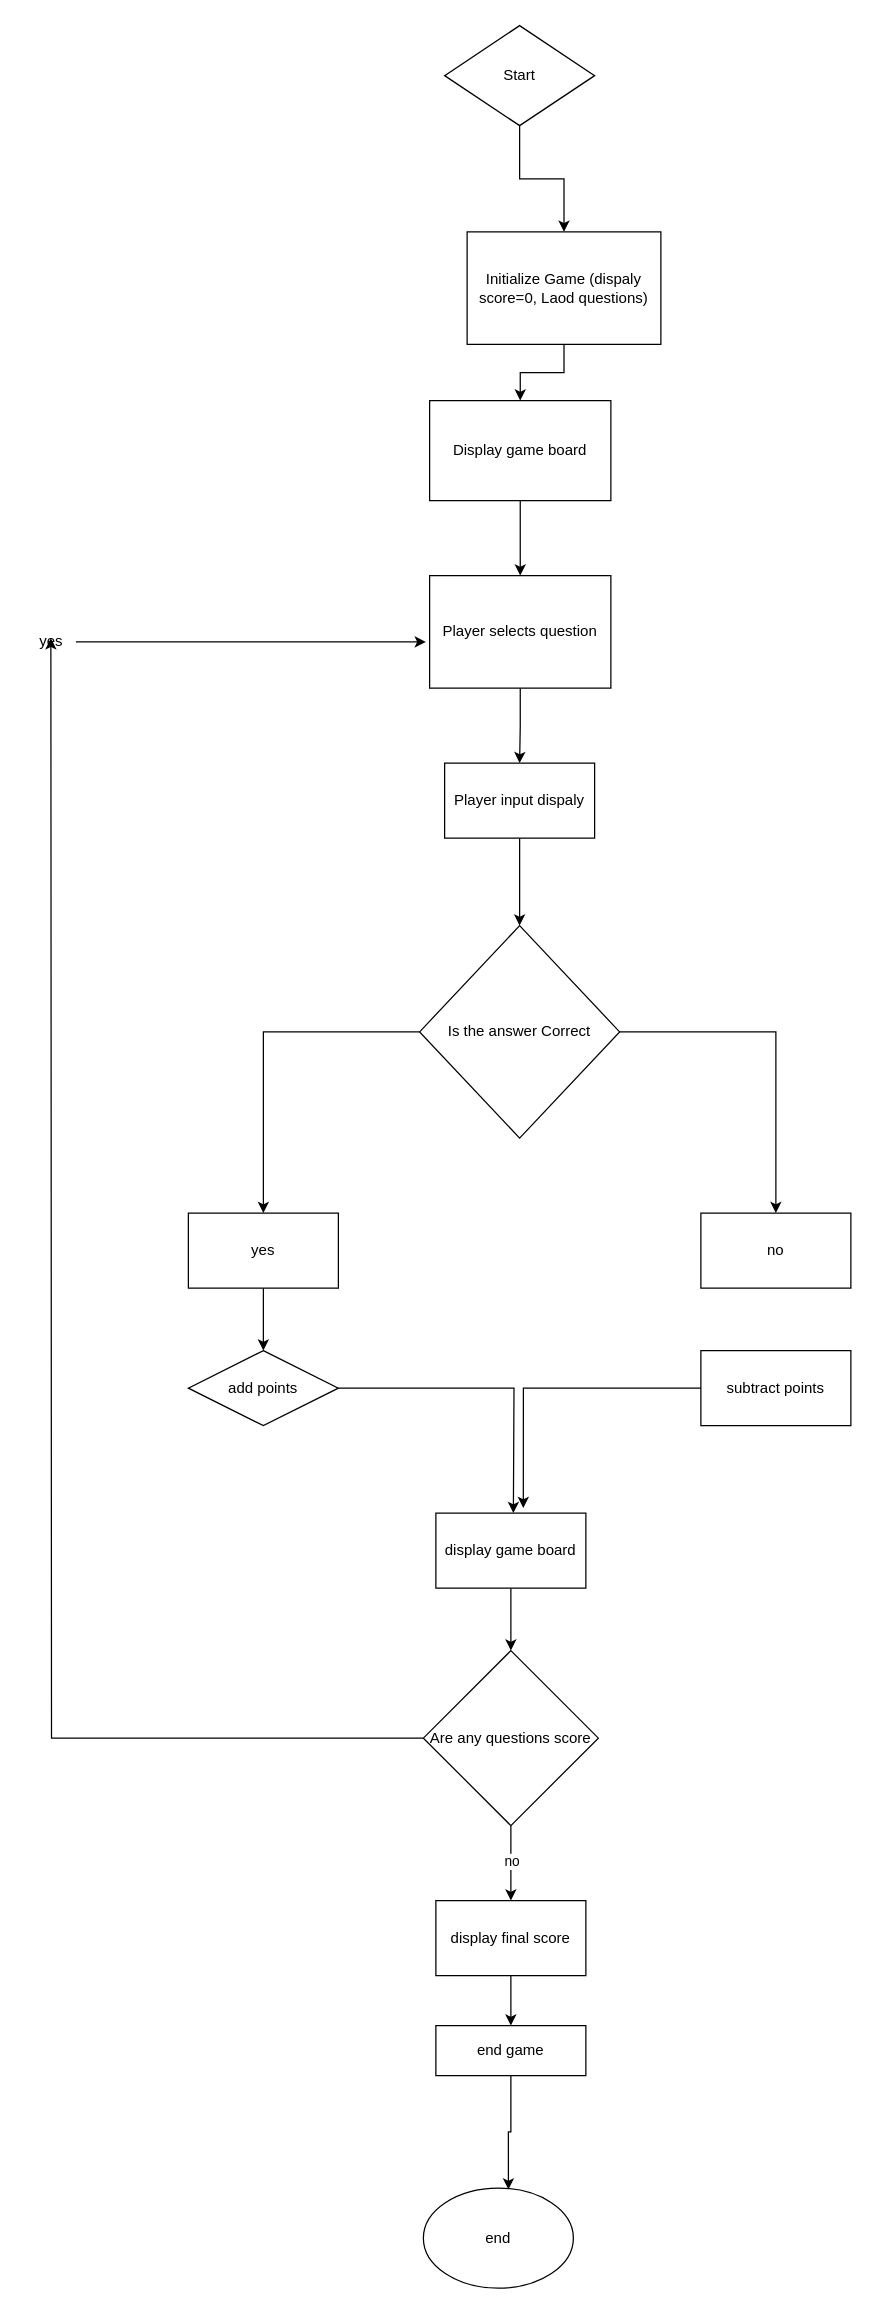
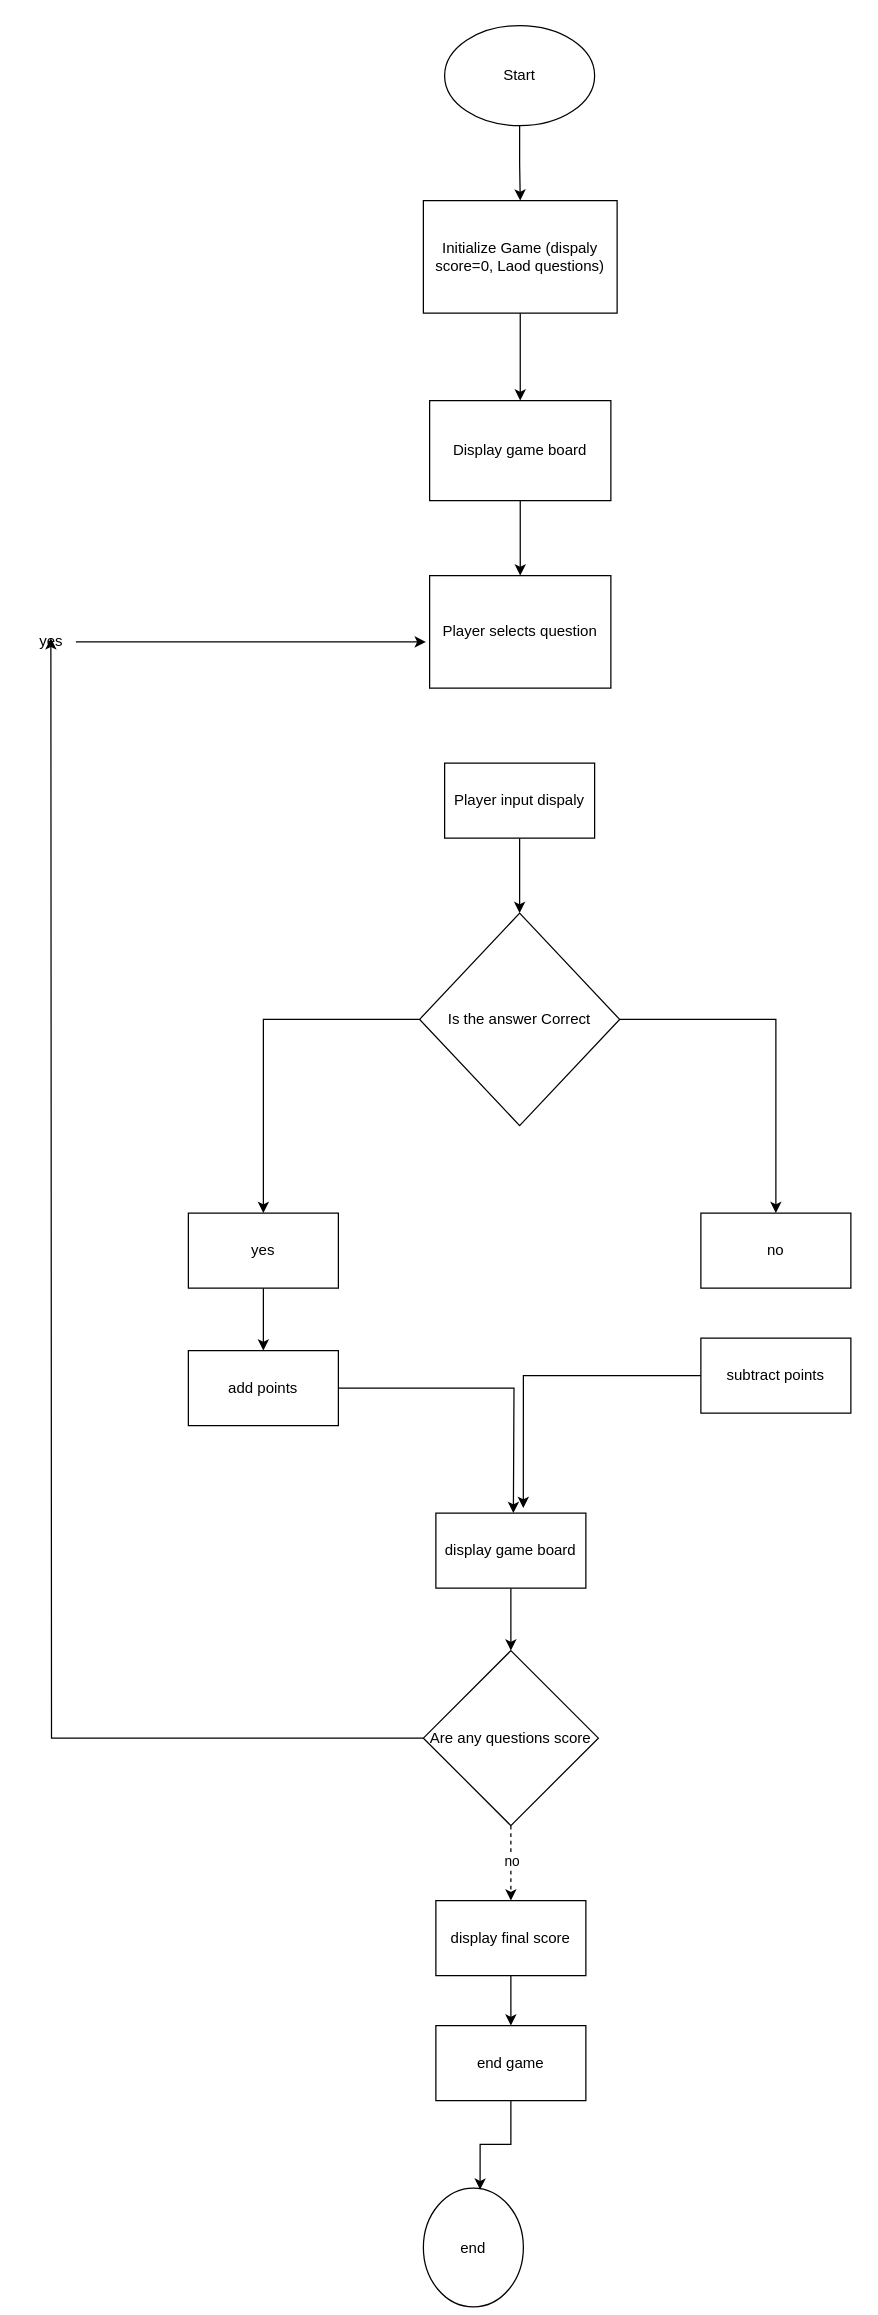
- <mxCell id="3" value="Start" style="rhombus;whiteSpace=wrap;html=1;" vertex="1" parent="1"><mxGeometry x="355" y="20" width="120" height="80" as="geometry" /></mxCell>
+ <mxCell id="3" value="Start" style="ellipse;whiteSpace=wrap;html=1;" vertex="1" parent="1"><mxGeometry x="355" y="20" width="120" height="80" as="geometry" /></mxCell>
- <mxCell id="5" value="Initialize Game (dispaly score=0, Laod questions)" style="rounded=0;whiteSpace=wrap;html=1;" vertex="1" parent="1"><mxGeometry x="373" y="185" width="155" height="90" as="geometry" /></mxCell>
+ <mxCell id="5" value="Initialize Game (dispaly score=0, Laod questions)" style="rounded=0;whiteSpace=wrap;html=1;" vertex="1" parent="1"><mxGeometry x="338" y="160" width="155" height="90" as="geometry" /></mxCell>
- <mxCell id="12" style="edgeStyle=orthogonalEdgeStyle;rounded=0;orthogonalLoop=1;jettySize=auto;html=1;" edge="1" parent="1" source="13" target="15"><mxGeometry relative="1" as="geometry" /></mxCell>
- <mxCell id="18" value="Is the answer Correct" style="rhombus;whiteSpace=wrap;html=1;" vertex="1" parent="1"><mxGeometry x="335" y="740" width="160" height="170" as="geometry" /></mxCell>
+ <mxCell id="18" value="Is the answer Correct" style="rhombus;whiteSpace=wrap;html=1;" vertex="1" parent="1"><mxGeometry x="335" y="730" width="160" height="170" as="geometry" /></mxCell>
- <mxCell id="23" value="add points" style="rhombus;whiteSpace=wrap;html=1;" vertex="1" parent="1"><mxGeometry x="150" y="1080" width="120" height="60" as="geometry" /></mxCell>
+ <mxCell id="23" value="add points" style="rounded=0;whiteSpace=wrap;html=1;" vertex="1" parent="1"><mxGeometry x="150" y="1080" width="120" height="60" as="geometry" /></mxCell>
- <mxCell id="24" value="subtract points" style="rounded=0;whiteSpace=wrap;html=1;" vertex="1" parent="1"><mxGeometry x="560" y="1080" width="120" height="60" as="geometry" /></mxCell>
+ <mxCell id="24" value="subtract points" style="rounded=0;whiteSpace=wrap;html=1;" vertex="1" parent="1"><mxGeometry x="560" y="1070" width="120" height="60" as="geometry" /></mxCell>
- <mxCell id="8" style="edgeStyle=orthogonalEdgeStyle;rounded=0;orthogonalLoop=1;jettySize=auto;html=1;" edge="1" parent="1" source="11" target="29"><mxGeometry relative="1" as="geometry" /></mxCell>
+ <mxCell id="8" style="edgeStyle=orthogonalEdgeStyle;rounded=0;orthogonalLoop=1;jettySize=auto;html=1;dashed=1;" edge="1" parent="1" source="11" target="29"><mxGeometry relative="1" as="geometry" /></mxCell>
- <mxCell id="30" value="end game" style="rounded=0;whiteSpace=wrap;html=1;" vertex="1" parent="1"><mxGeometry x="348" y="1620" width="120" height="40" as="geometry" /></mxCell>
+ <mxCell id="30" value="end game" style="rounded=0;whiteSpace=wrap;html=1;" vertex="1" parent="1"><mxGeometry x="348" y="1620" width="120" height="60" as="geometry" /></mxCell>
- <mxCell id="31" value="end" style="ellipse;whiteSpace=wrap;html=1;" vertex="1" parent="1"><mxGeometry x="338" y="1750" width="120" height="80" as="geometry" /></mxCell>
+ <mxCell id="31" value="end" style="ellipse;whiteSpace=wrap;html=1;" vertex="1" parent="1"><mxGeometry x="338" y="1750" width="80" height="95" as="geometry" /></mxCell>
